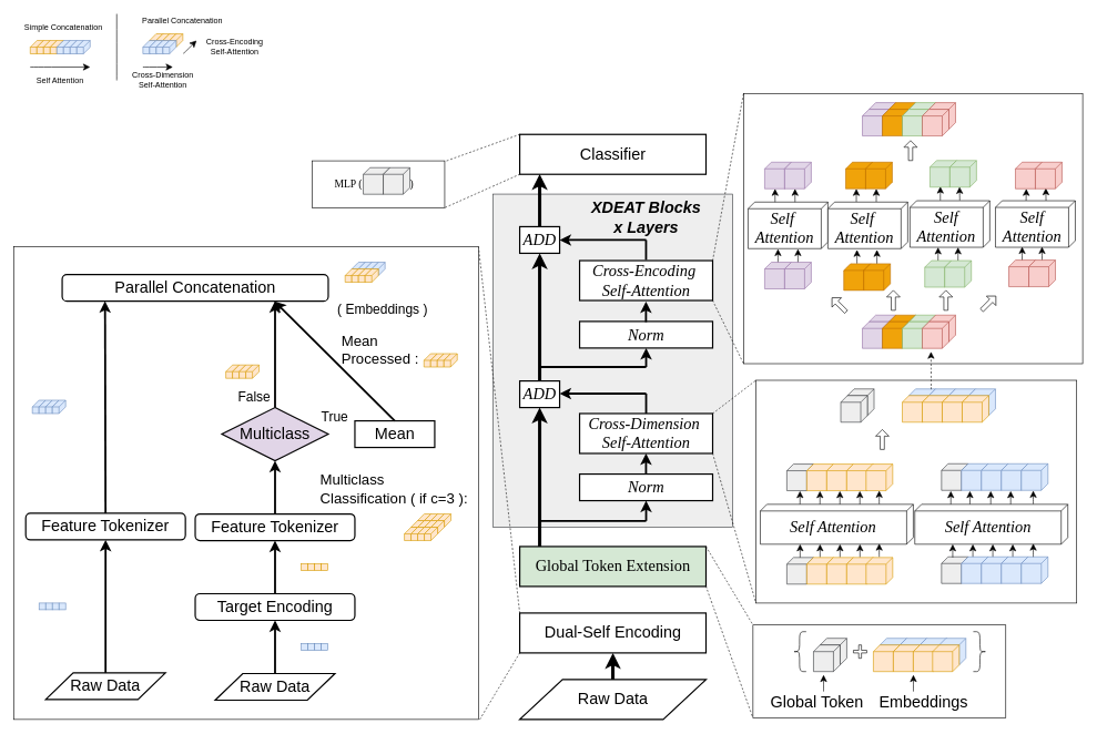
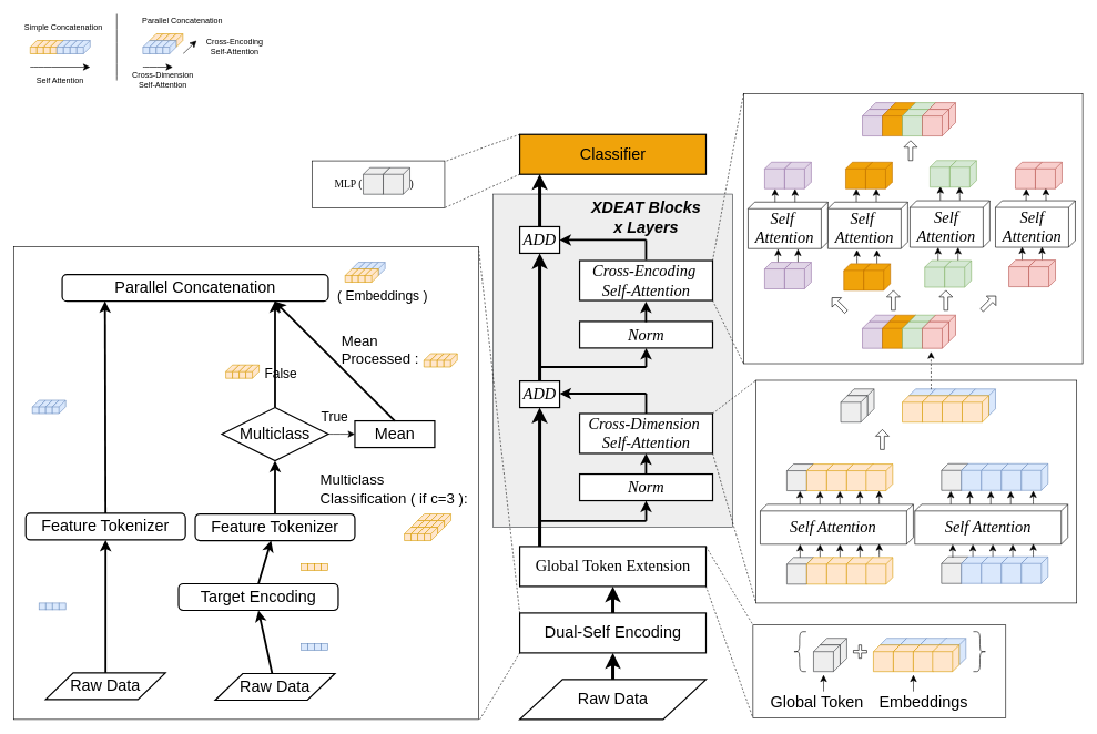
- <mxCell id="18" value="Classifier" style="rounded=0;whiteSpace=wrap;html=1;fontSize=24;strokeWidth=2;" vertex="1" parent="1"><mxGeometry x="780.77" y="201.25" width="280" height="60" as="geometry" /></mxCell>
+ <mxCell id="18" value="Classifier" style="rounded=0;whiteSpace=wrap;html=1;fontSize=24;strokeWidth=2;fillColor=#f0a30a;" vertex="1" parent="1"><mxGeometry x="780.77" y="201.25" width="280" height="60" as="geometry" /></mxCell>
- <mxCell id="55" value="&lt;span style=&quot;font-size: 20px;&quot;&gt;( Embeddings )&lt;/span&gt;" style="text;html=1;align=left;verticalAlign=middle;whiteSpace=wrap;rounded=0;fontSize=16;" vertex="1" parent="1"><mxGeometry x="505.17" y="443.5" width="144.12" height="40" as="geometry" /></mxCell>
+ <mxCell id="55" value="&lt;span style=&quot;font-size: 20px;&quot;&gt;( Embeddings )&lt;/span&gt;" style="text;html=1;align=left;verticalAlign=middle;whiteSpace=wrap;rounded=0;fontSize=16;" vertex="1" parent="1"><mxGeometry x="505.17" y="423.5" width="144.12" height="40" as="geometry" /></mxCell>
- <mxCell id="32" value="&lt;font&gt;False&lt;/font&gt;" style="text;html=1;align=center;verticalAlign=middle;whiteSpace=wrap;rounded=0;fontSize=20;" vertex="1" parent="1"><mxGeometry x="362.98" y="581" width="37.75" height="30" as="geometry" /></mxCell>
+ <mxCell id="32" value="&lt;font&gt;False&lt;/font&gt;" style="text;html=1;align=center;verticalAlign=middle;whiteSpace=wrap;rounded=0;fontSize=20;" vertex="1" parent="1"><mxGeometry x="402.98" y="546" width="37.75" height="30" as="geometry" /></mxCell>
- <mxCell id="39" value="&lt;font style=&quot;font-size: 24px;&quot;&gt;Multiclass&lt;/font&gt;" style="rhombus;whiteSpace=wrap;html=1;strokeWidth=2;fillColor=#e1d5e7;" vertex="1" parent="1"><mxGeometry x="332.98" y="612" width="160" height="80" as="geometry" /></mxCell>
+ <mxCell id="39" value="&lt;font style=&quot;font-size: 24px;&quot;&gt;Multiclass&lt;/font&gt;" style="rhombus;whiteSpace=wrap;html=1;strokeWidth=2;" vertex="1" parent="1"><mxGeometry x="332.98" y="612" width="160" height="80" as="geometry" /></mxCell>
+ <mxCell id="31" style="edgeStyle=none;curved=1;rounded=0;orthogonalLoop=1;jettySize=auto;html=1;fontSize=12;startSize=8;endSize=8;exitX=1;exitY=0.5;exitDx=0;exitDy=0;" edge="1" parent="1" source="39" target="34"><mxGeometry relative="1" as="geometry"><mxPoint x="526.48" y="574" as="targetPoint" /><mxPoint x="477.48" y="594" as="sourcePoint" /></mxGeometry></mxCell>
- <mxCell id="58" value="&lt;font face=&quot;Tahoma&quot;&gt;Global Token Extension&lt;/font&gt;" style="rounded=0;whiteSpace=wrap;html=1;fontSize=24;strokeWidth=2;fillColor=#d5e8d4;" vertex="1" parent="1"><mxGeometry x="780.77" y="821" width="280" height="60" as="geometry" /></mxCell>
+ <mxCell id="58" value="&lt;font face=&quot;Tahoma&quot;&gt;Global Token Extension&lt;/font&gt;" style="rounded=0;whiteSpace=wrap;html=1;fontSize=24;strokeWidth=2;" vertex="1" parent="1"><mxGeometry x="780.77" y="821" width="280" height="60" as="geometry" /></mxCell>
- <mxCell id="25" value="&lt;font style=&quot;font-size: 24px;&quot;&gt;Target Encoding&lt;/font&gt;" style="rounded=1;whiteSpace=wrap;html=1;absoluteArcSize=1;arcSize=14;strokeWidth=2;" vertex="1" parent="1"><mxGeometry x="292.98" y="892" width="240" height="40" as="geometry" /></mxCell>
+ <mxCell id="25" value="&lt;font style=&quot;font-size: 24px;&quot;&gt;Target Encoding&lt;/font&gt;" style="rounded=1;whiteSpace=wrap;html=1;absoluteArcSize=1;arcSize=14;strokeWidth=2;" vertex="1" parent="1"><mxGeometry x="267.98" y="877" width="240" height="40" as="geometry" /></mxCell>
+ <mxCell id="59" style="edgeStyle=none;curved=1;rounded=0;orthogonalLoop=1;jettySize=auto;html=1;entryX=0.5;entryY=1;entryDx=0;entryDy=0;fontSize=12;startSize=8;endSize=8;strokeWidth=5;" edge="1" parent="1" source="9" target="58"><mxGeometry relative="1" as="geometry"><mxPoint x="1118.64" y="1187" as="sourcePoint" /><mxPoint x="1118.64" y="961" as="targetPoint" /></mxGeometry></mxCell>
